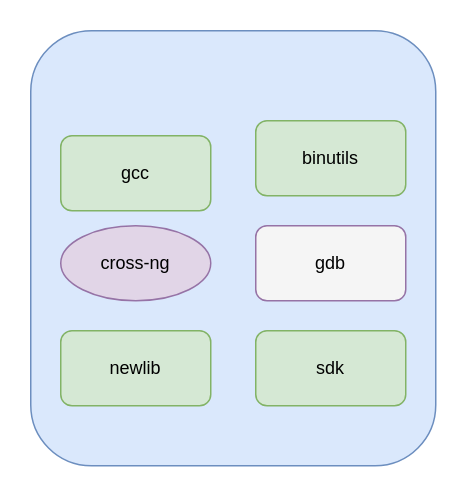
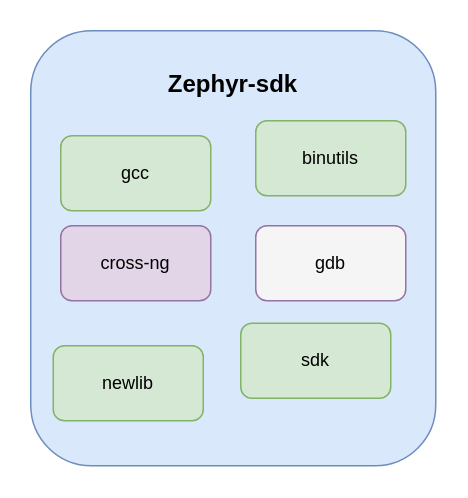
+ <mxCell id="4" value="Zephyr-sdk" style="text;html=1;strokeColor=none;fillColor=none;align=center;verticalAlign=middle;whiteSpace=wrap;rounded=0;fontSize=16;fontStyle=1" vertex="1" parent="1"><mxGeometry x="100" y="40" width="110" height="30" as="geometry" /></mxCell>
- <mxCell id="6" value="cross-ng" style="ellipse;whiteSpace=wrap;html=1;fillColor=#e1d5e7;strokeColor=#9673a6;" vertex="1" parent="1"><mxGeometry x="40" y="150" width="100" height="50" as="geometry" /></mxCell>
+ <mxCell id="6" value="cross-ng" style="rounded=1;whiteSpace=wrap;html=1;fillColor=#e1d5e7;strokeColor=#9673a6;" vertex="1" parent="1"><mxGeometry x="40" y="150" width="100" height="50" as="geometry" /></mxCell>
- <mxCell id="8" value="newlib" style="rounded=1;whiteSpace=wrap;html=1;fillColor=#d5e8d4;strokeColor=#82b366;" vertex="1" parent="1"><mxGeometry x="40" y="220" width="100" height="50" as="geometry" /></mxCell>
+ <mxCell id="8" value="newlib" style="rounded=1;whiteSpace=wrap;html=1;fillColor=#d5e8d4;strokeColor=#82b366;" vertex="1" parent="1"><mxGeometry x="35" y="230" width="100" height="50" as="geometry" /></mxCell>
- <mxCell id="9" value="sdk" style="rounded=1;whiteSpace=wrap;html=1;fillColor=#d5e8d4;strokeColor=#82b366;" vertex="1" parent="1"><mxGeometry x="170" y="220" width="100" height="50" as="geometry" /></mxCell>
+ <mxCell id="9" value="sdk" style="rounded=1;whiteSpace=wrap;html=1;fillColor=#d5e8d4;strokeColor=#82b366;" vertex="1" parent="1"><mxGeometry x="160" y="215" width="100" height="50" as="geometry" /></mxCell>
